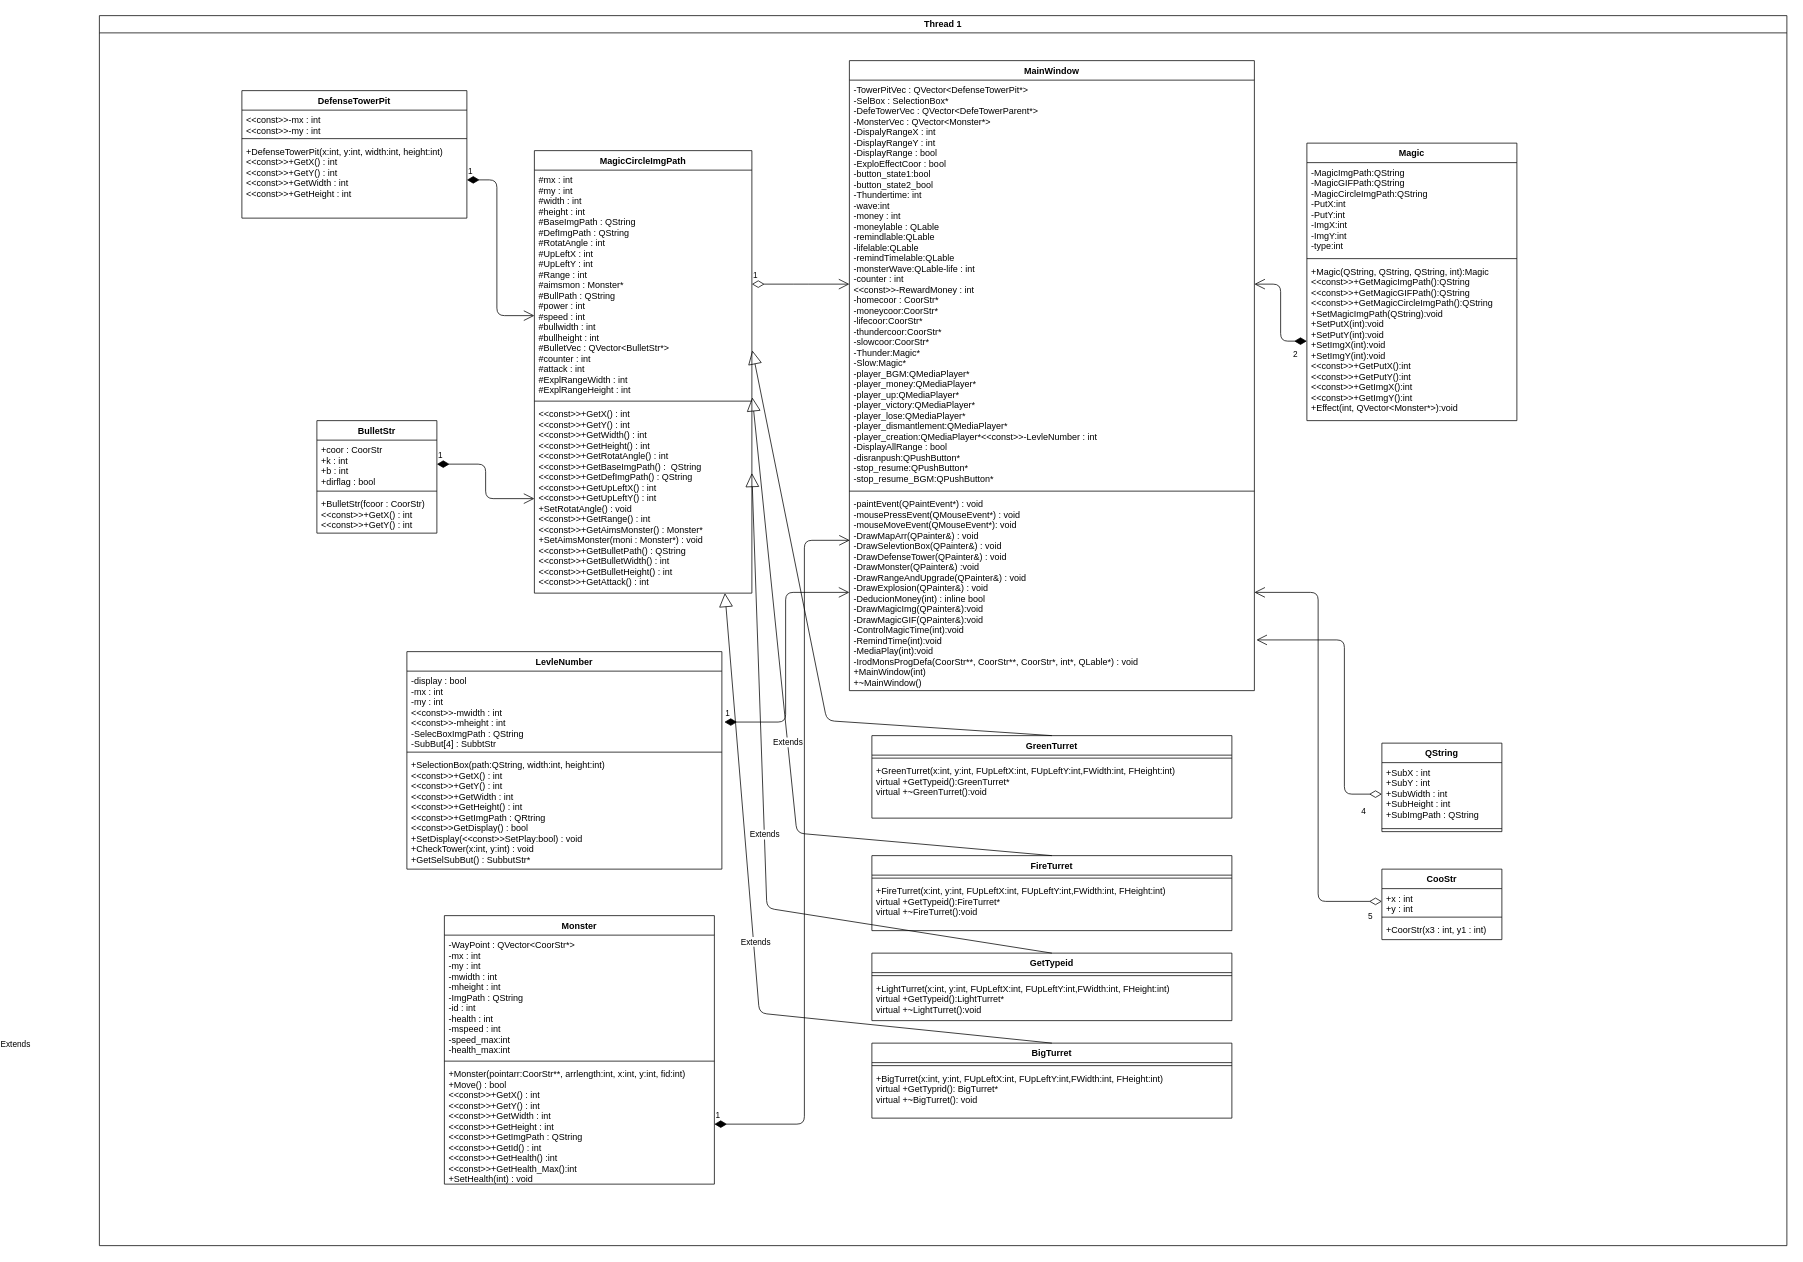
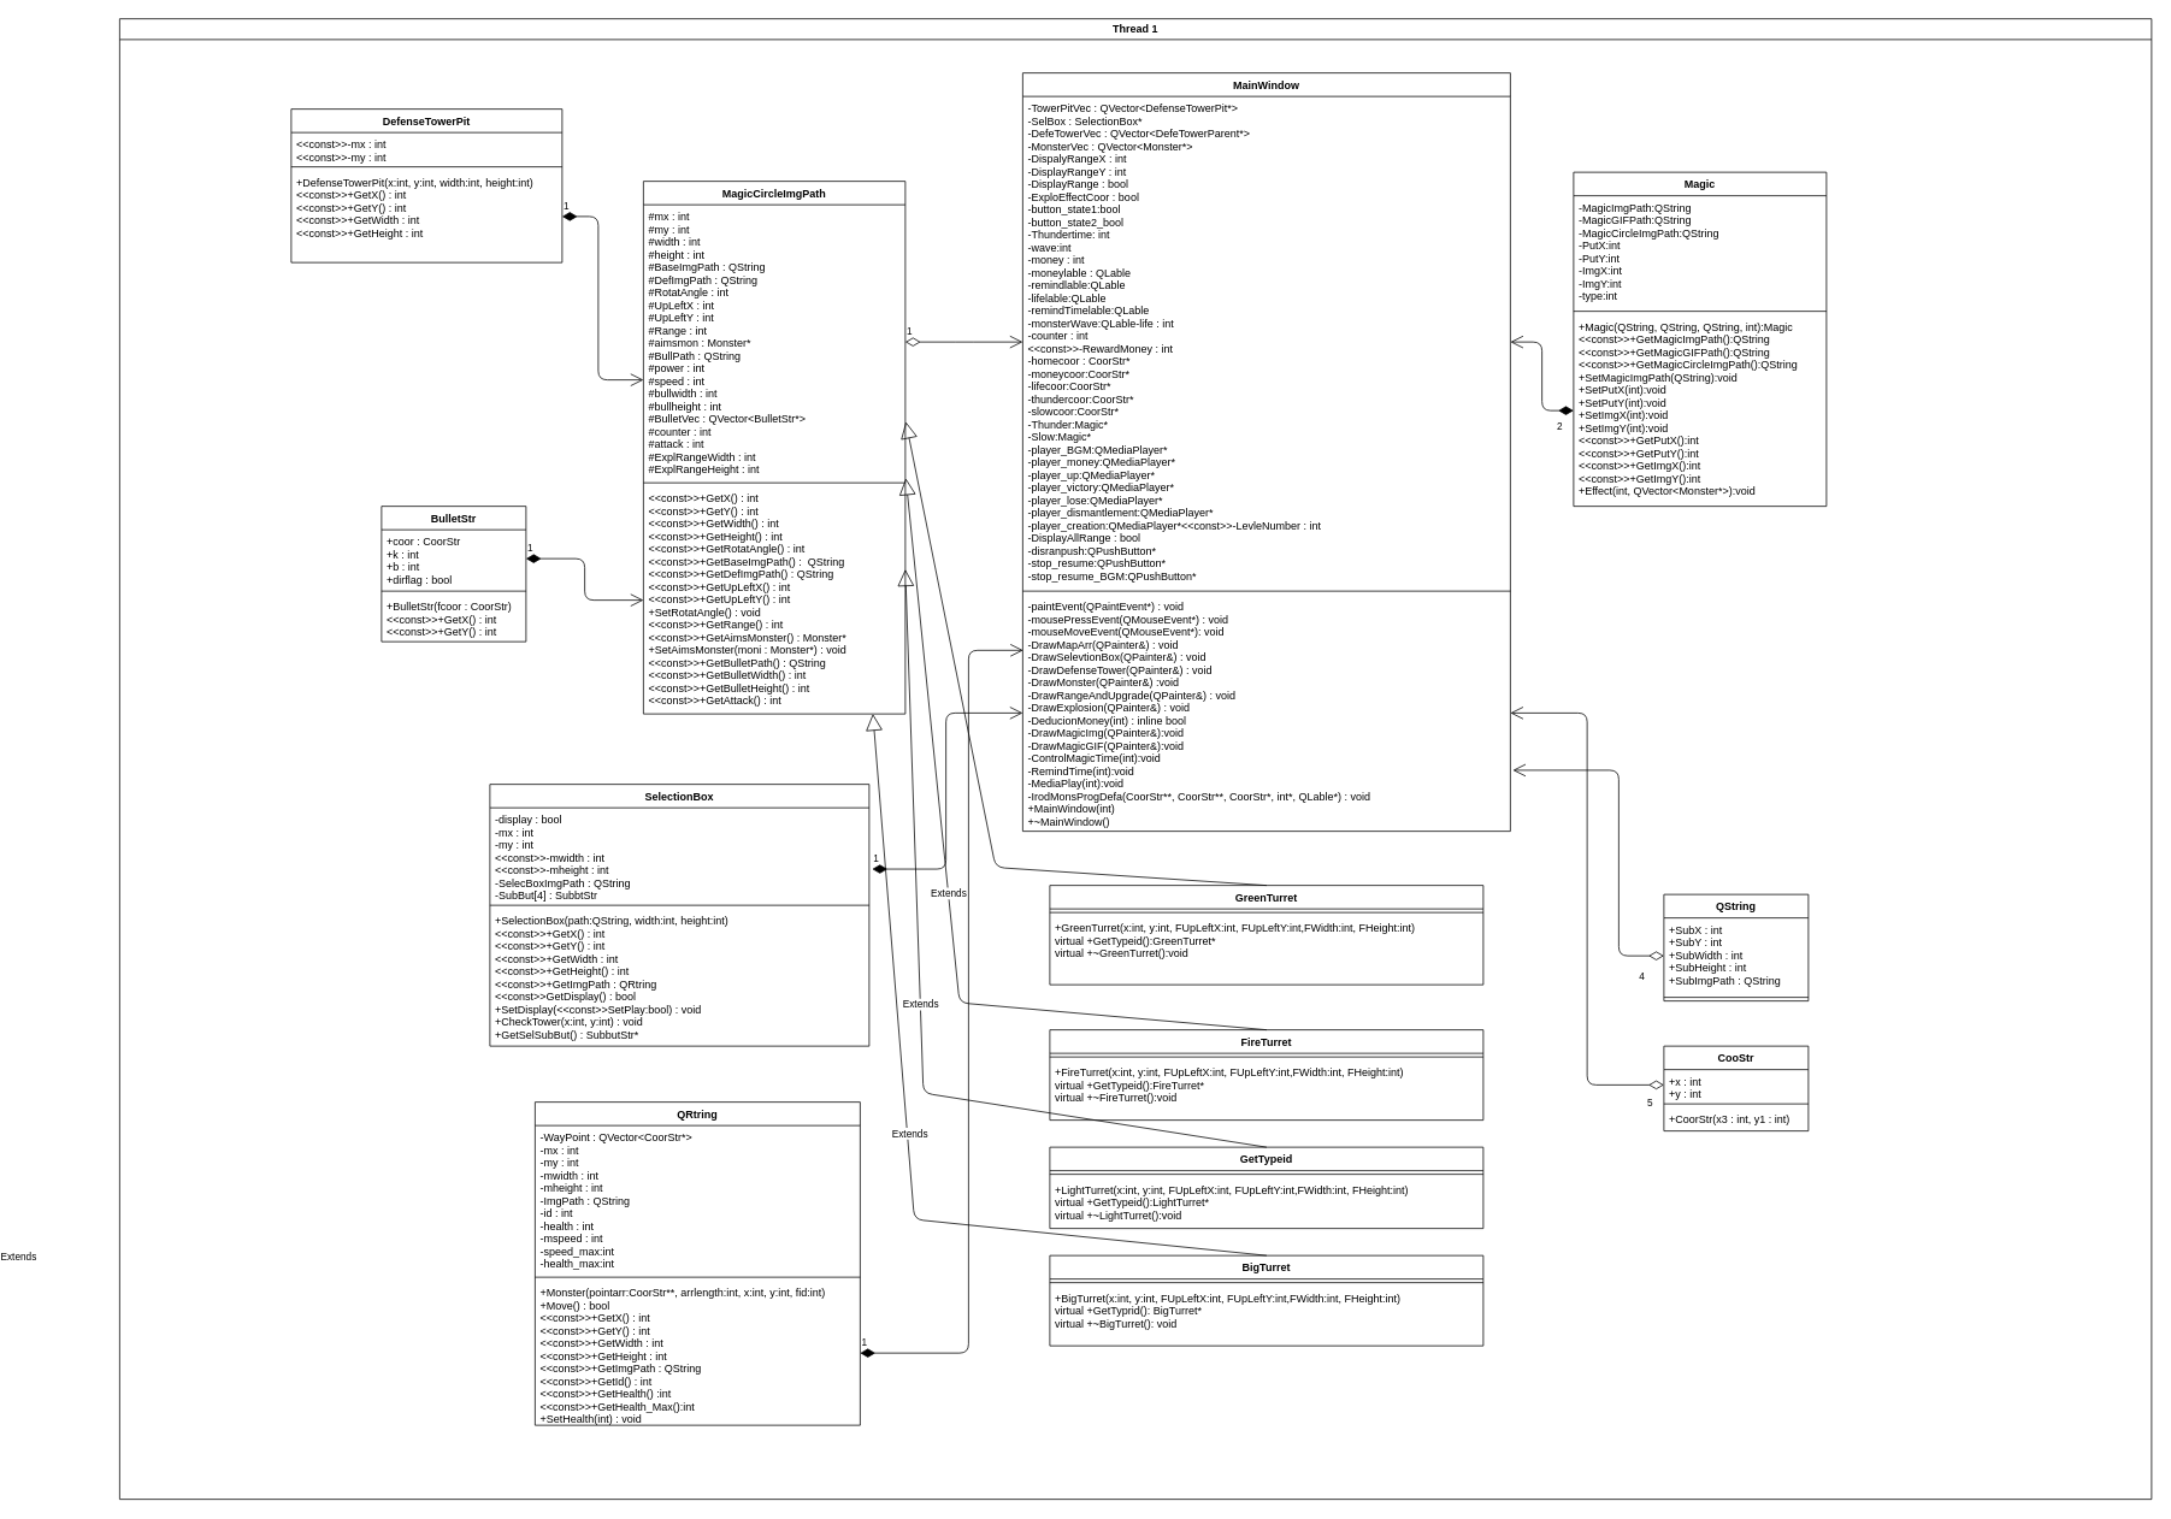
- <mxCell id="27" value="LevleNumber" style="swimlane;fontStyle=1;align=center;verticalAlign=top;childLayout=stackLayout;horizontal=1;startSize=26;horizontalStack=0;resizeParent=1;resizeParentMax=0;resizeLast=0;collapsible=1;marginBottom=0;fontColor=none;" vertex="1" parent="2"><mxGeometry x="410" y="848" width="420" height="290" as="geometry" /></mxCell>
+ <mxCell id="27" value="SelectionBox" style="swimlane;fontStyle=1;align=center;verticalAlign=top;childLayout=stackLayout;horizontal=1;startSize=26;horizontalStack=0;resizeParent=1;resizeParentMax=0;resizeLast=0;collapsible=1;marginBottom=0;fontColor=none;" vertex="1" parent="2"><mxGeometry x="410" y="848" width="420" height="290" as="geometry" /></mxCell>
- <mxCell id="41" value="Monster" style="swimlane;fontStyle=1;align=center;verticalAlign=top;childLayout=stackLayout;horizontal=1;startSize=26;horizontalStack=0;resizeParent=1;resizeParentMax=0;resizeLast=0;collapsible=1;marginBottom=0;fontColor=none;" vertex="1" parent="2"><mxGeometry x="460" y="1200" width="360" height="358" as="geometry" /></mxCell>
+ <mxCell id="41" value="QRtring" style="swimlane;fontStyle=1;align=center;verticalAlign=top;childLayout=stackLayout;horizontal=1;startSize=26;horizontalStack=0;resizeParent=1;resizeParentMax=0;resizeLast=0;collapsible=1;marginBottom=0;fontColor=none;" vertex="1" parent="2"><mxGeometry x="460" y="1200" width="360" height="358" as="geometry" /></mxCell>
